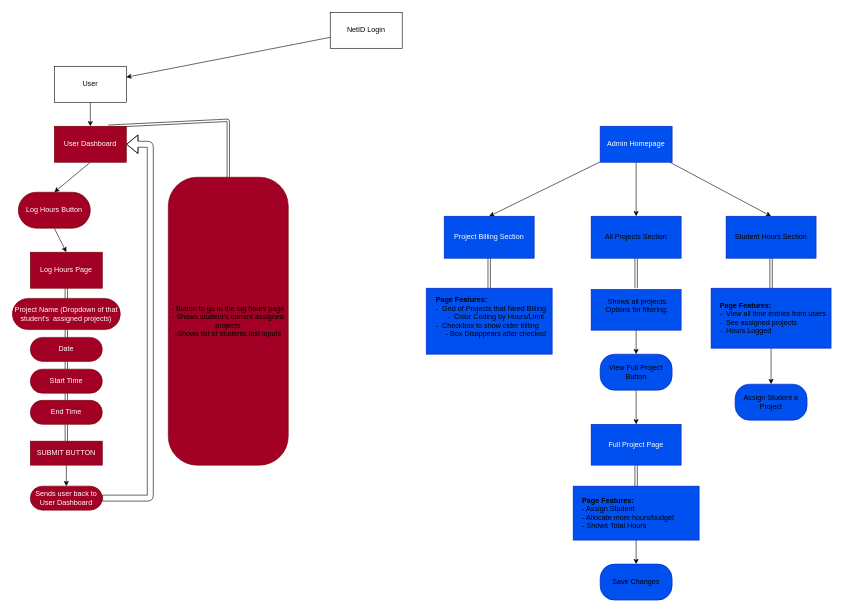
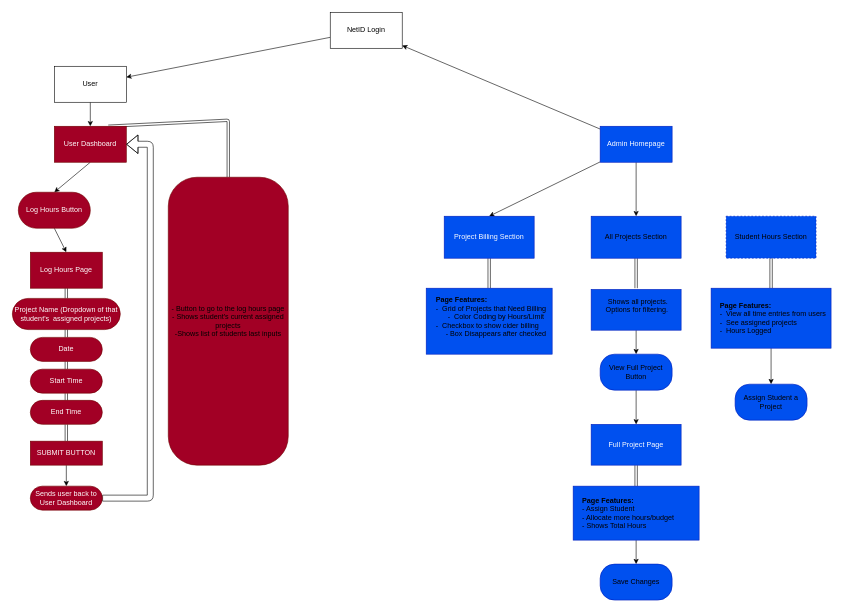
- <mxCell id="8" style="edgeStyle=none;html=1;entryX=0.5;entryY=0;entryDx=0;entryDy=0;" edge="1" parent="1" source="9" target="38"><mxGeometry relative="1" as="geometry" /></mxCell>
+ <mxCell id="8" style="edgeStyle=none;html=1;" edge="1" parent="1" source="9" target="3"><mxGeometry relative="1" as="geometry" /></mxCell>
- <mxCell id="38" value="&lt;font style=&quot;color: light-dark(rgb(0, 0, 0), rgb(0, 0, 0));&quot;&gt;Student Hours Section&lt;/font&gt;" style="rounded=1;whiteSpace=wrap;html=1;arcSize=0;fillColor=#0050ef;fontColor=#ffffff;strokeColor=#001DBC;" vertex="1" parent="1"><mxGeometry x="1210" y="360" width="150" height="70" as="geometry" /></mxCell>
+ <mxCell id="38" value="&lt;font style=&quot;color: light-dark(rgb(0, 0, 0), rgb(0, 0, 0));&quot;&gt;Student Hours Section&lt;/font&gt;" style="rounded=1;whiteSpace=wrap;html=1;arcSize=0;fillColor=#0050ef;fontColor=#ffffff;strokeColor=#001DBC;dashed=1;" vertex="1" parent="1"><mxGeometry x="1210" y="360" width="150" height="70" as="geometry" /></mxCell>
